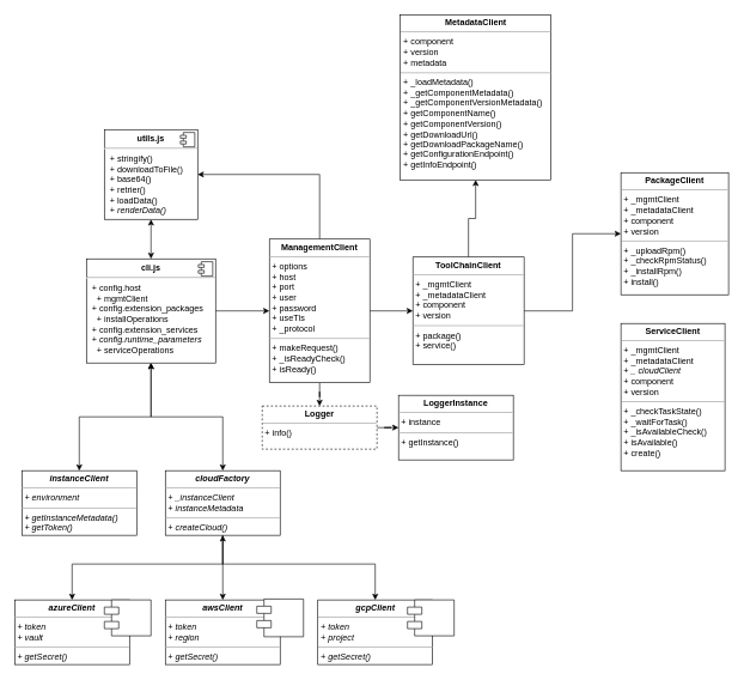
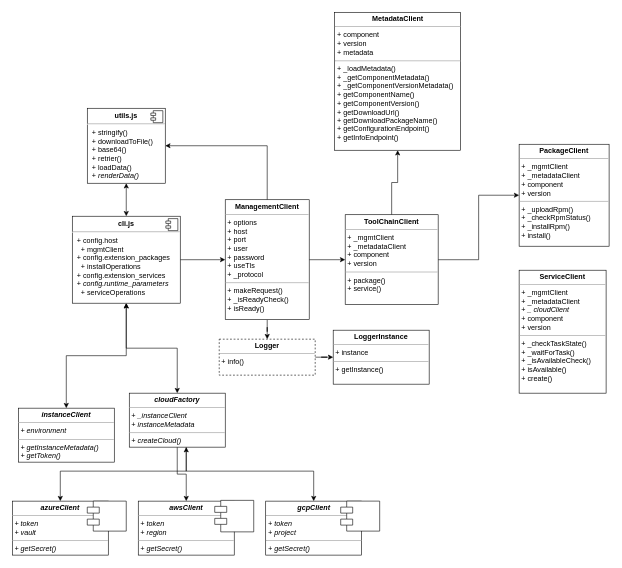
- <mxCell id="2" value="&lt;p style=&quot;margin: 0px ; margin-top: 4px ; text-align: center&quot;&gt;&lt;b&gt;instanceClient&lt;/b&gt;&lt;/p&gt;&lt;hr size=&quot;1&quot;&gt;&lt;p style=&quot;margin: 0px ; margin-left: 4px&quot;&gt;+ environment&lt;/p&gt;&lt;hr size=&quot;1&quot;&gt;&lt;p style=&quot;margin: 0px ; margin-left: 4px&quot;&gt;+ getInstanceMetadata()&lt;/p&gt;&lt;p style=&quot;margin: 0px ; margin-left: 4px&quot;&gt;+ getToken()&lt;/p&gt;" style="verticalAlign=top;align=left;overflow=fill;fontSize=12;fontFamily=Helvetica;html=1;fontStyle=2" parent="1" vertex="1"><mxGeometry x="30" y="655" width="160" height="90" as="geometry" /></mxCell>
+ <mxCell id="2" value="&lt;p style=&quot;margin: 0px ; margin-top: 4px ; text-align: center&quot;&gt;&lt;b&gt;instanceClient&lt;/b&gt;&lt;/p&gt;&lt;hr size=&quot;1&quot;&gt;&lt;p style=&quot;margin: 0px ; margin-left: 4px&quot;&gt;+ environment&lt;/p&gt;&lt;hr size=&quot;1&quot;&gt;&lt;p style=&quot;margin: 0px ; margin-left: 4px&quot;&gt;+ getInstanceMetadata()&lt;/p&gt;&lt;p style=&quot;margin: 0px ; margin-left: 4px&quot;&gt;+ getToken()&lt;/p&gt;" style="verticalAlign=top;align=left;overflow=fill;fontSize=12;fontFamily=Helvetica;html=1;fontStyle=2" parent="1" vertex="1"><mxGeometry x="30" y="680" width="160" height="90" as="geometry" /></mxCell>
- <mxCell id="10" value="&lt;p style=&quot;margin: 0px ; margin-top: 4px ; text-align: center&quot;&gt;&lt;b&gt;cloudFactory&lt;/b&gt;&lt;/p&gt;&lt;hr size=&quot;1&quot;&gt;&lt;p style=&quot;margin: 0px ; margin-left: 4px&quot;&gt;+ _instanceClient&lt;/p&gt;&lt;p style=&quot;margin: 0px ; margin-left: 4px&quot;&gt;+ instanceMetadata&lt;/p&gt;&lt;hr size=&quot;1&quot;&gt;&lt;p style=&quot;margin: 0px ; margin-left: 4px&quot;&gt;+ createCloud()&lt;/p&gt;" style="verticalAlign=top;align=left;overflow=fill;fontSize=12;fontFamily=Helvetica;html=1;fontStyle=2" parent="1" vertex="1"><mxGeometry x="230" y="655" width="160" height="90" as="geometry" /></mxCell>
+ <mxCell id="10" value="&lt;p style=&quot;margin: 0px ; margin-top: 4px ; text-align: center&quot;&gt;&lt;b&gt;cloudFactory&lt;/b&gt;&lt;/p&gt;&lt;hr size=&quot;1&quot;&gt;&lt;p style=&quot;margin: 0px ; margin-left: 4px&quot;&gt;+ _instanceClient&lt;/p&gt;&lt;p style=&quot;margin: 0px ; margin-left: 4px&quot;&gt;+ instanceMetadata&lt;/p&gt;&lt;hr size=&quot;1&quot;&gt;&lt;p style=&quot;margin: 0px ; margin-left: 4px&quot;&gt;+ createCloud()&lt;/p&gt;" style="verticalAlign=top;align=left;overflow=fill;fontSize=12;fontFamily=Helvetica;html=1;fontStyle=2" parent="1" vertex="1"><mxGeometry x="215" y="655" width="160" height="90" as="geometry" /></mxCell>
